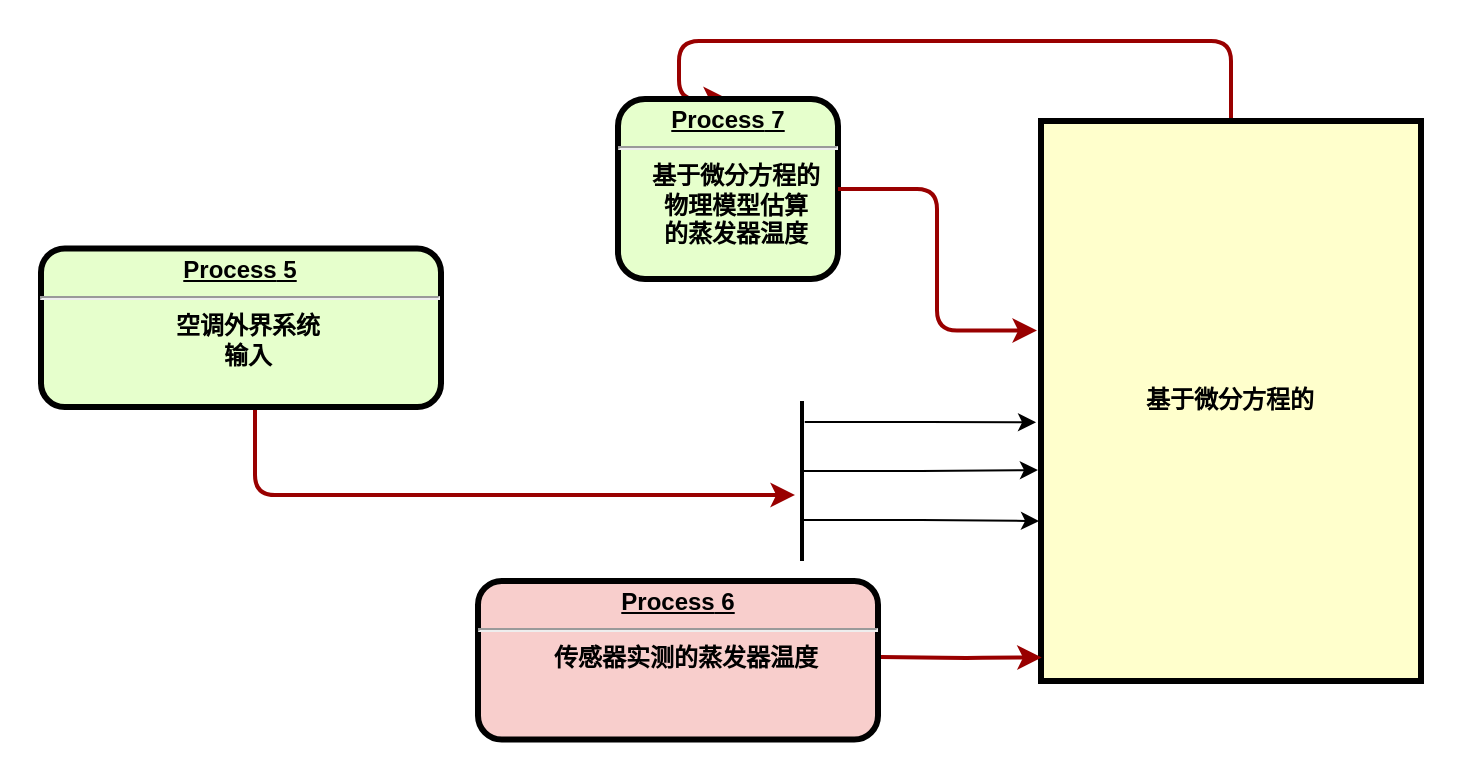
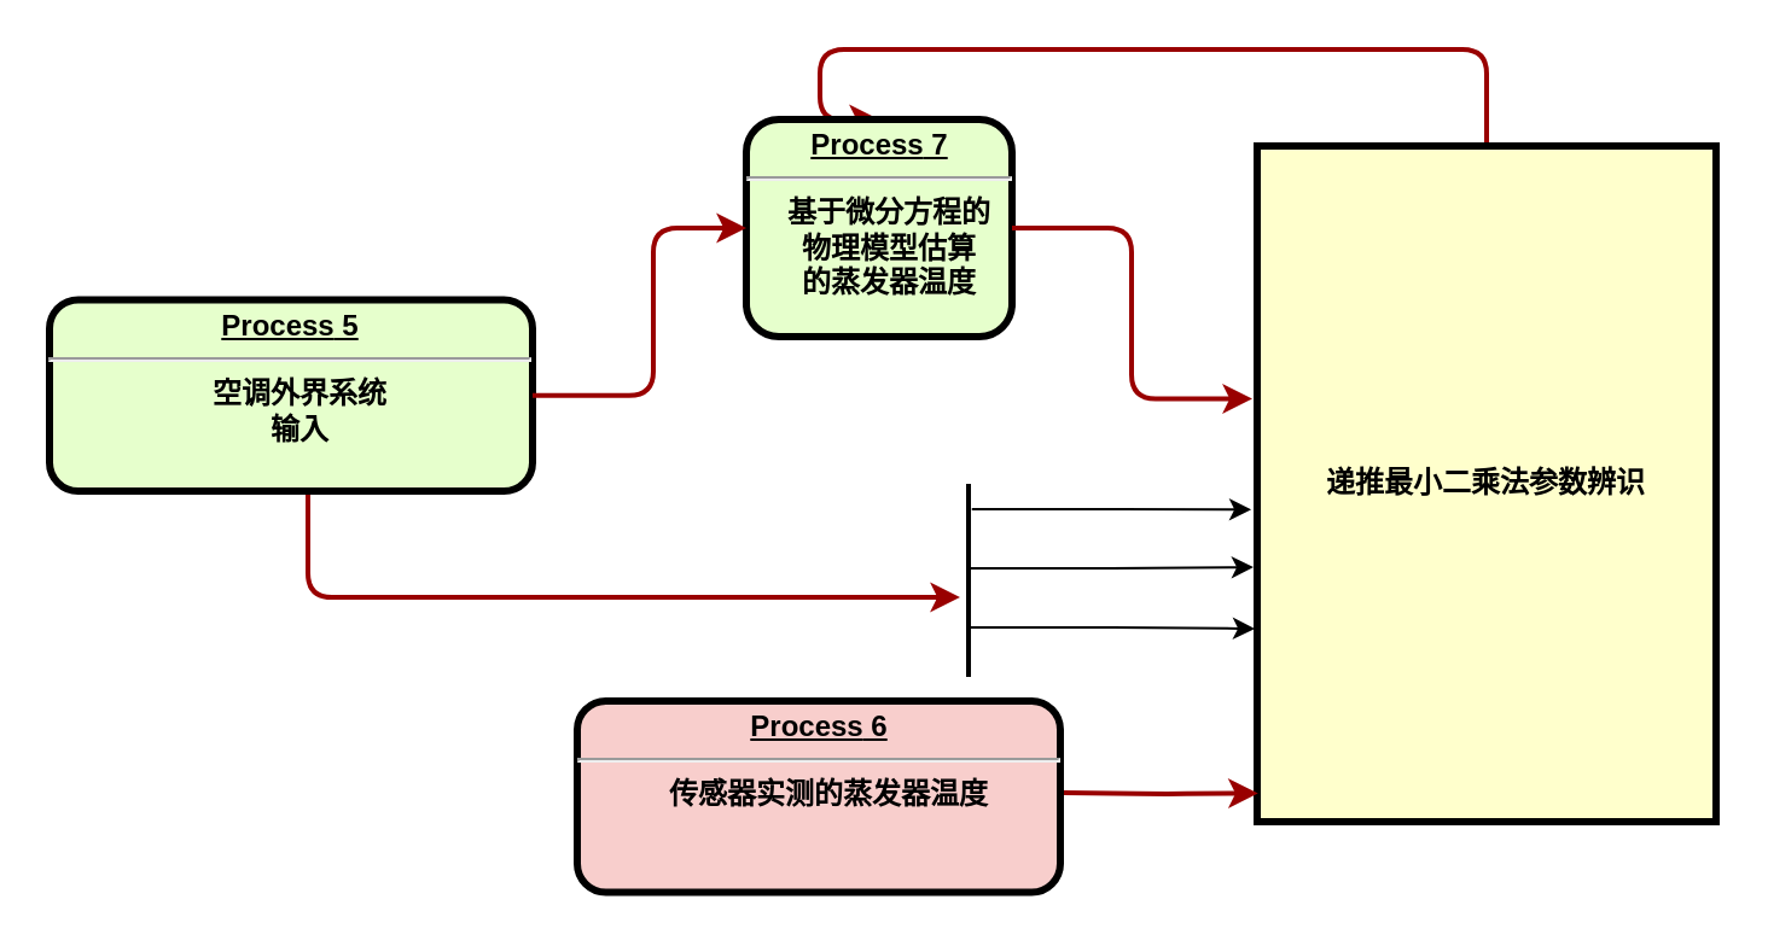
+ <mxCell id="8" value="" style="edgeStyle=elbowEdgeStyle;elbow=horizontal;strokeColor=#990000;strokeWidth=2;exitX=1;exitY=0.5;exitDx=0;exitDy=0;entryX=0;entryY=0.5;entryDx=0;entryDy=0;" parent="1" source="3" target="6" edge="1"><mxGeometry width="100" height="100" relative="1" as="geometry"><mxPoint x="240" y="170" as="sourcePoint" /><mxPoint x="280" y="165" as="targetPoint" /><Array as="points"><mxPoint x="270" y="172" /></Array></mxGeometry></mxCell>
- <mxCell id="5" value="基于微分方程的" style="whiteSpace=wrap;align=center;verticalAlign=middle;fontStyle=1;strokeWidth=3;fillColor=#FFFFCC" parent="1" vertex="1"><mxGeometry x="520" y="60" width="190" height="280" as="geometry" /></mxCell>
+ <mxCell id="5" value="递推最小二乘法参数辨识" style="whiteSpace=wrap;align=center;verticalAlign=middle;fontStyle=1;strokeWidth=3;fillColor=#FFFFCC" parent="1" vertex="1"><mxGeometry x="520" y="60" width="190" height="280" as="geometry" /></mxCell>
